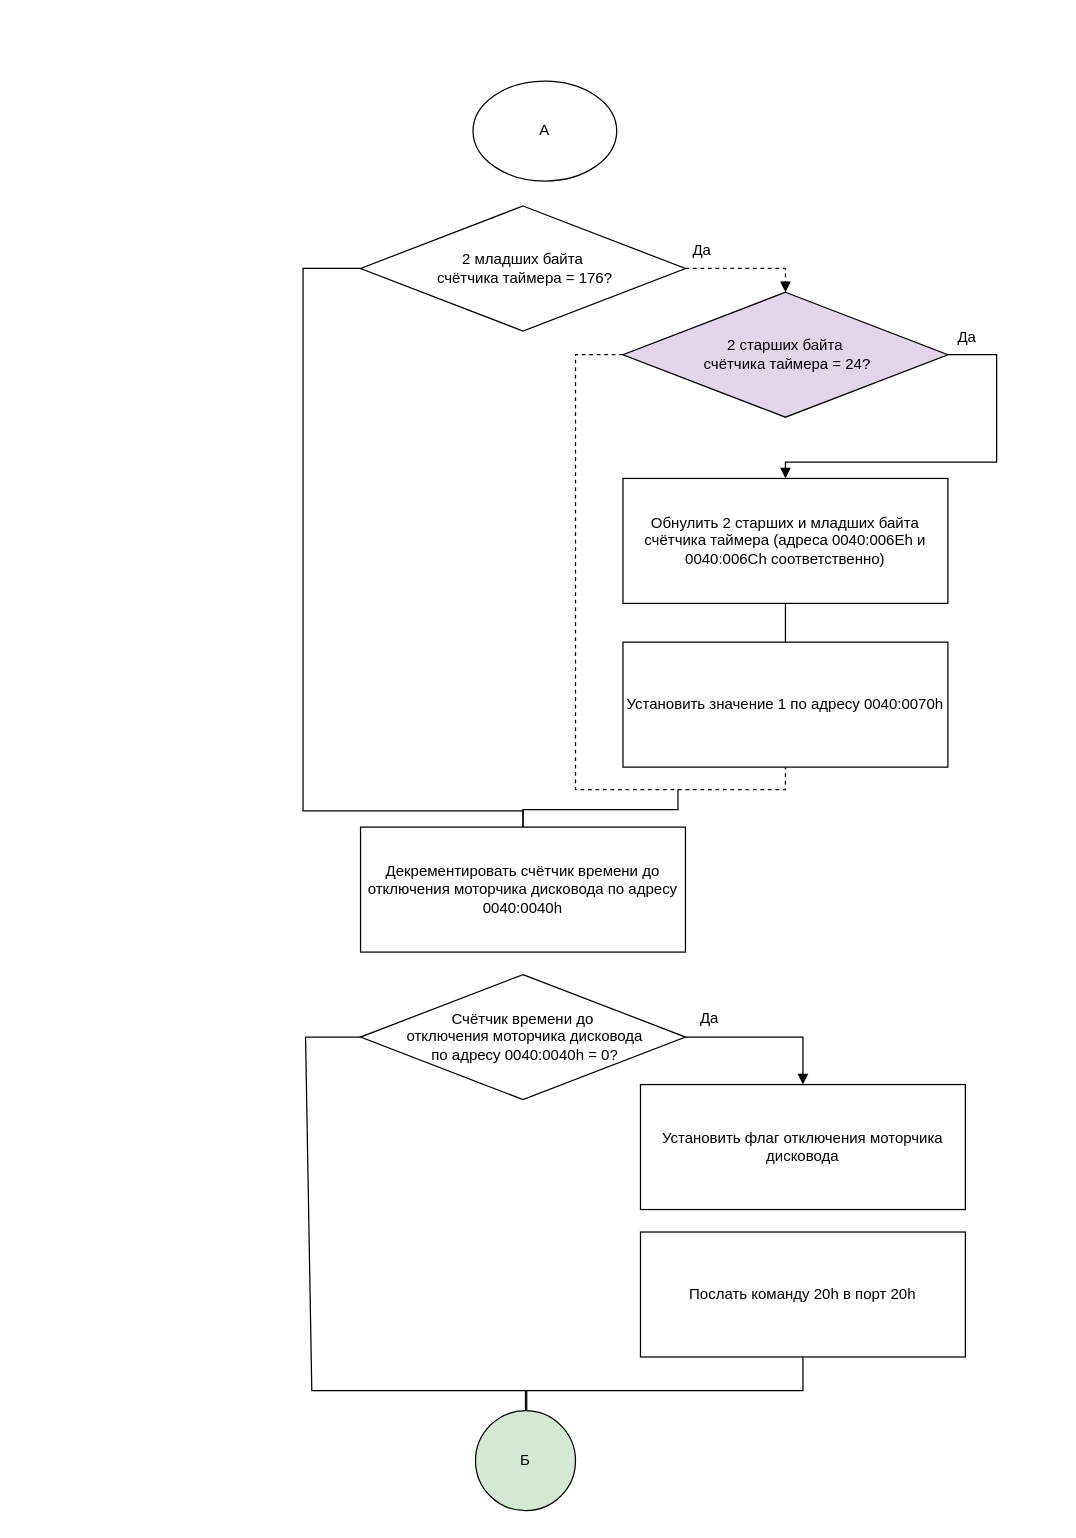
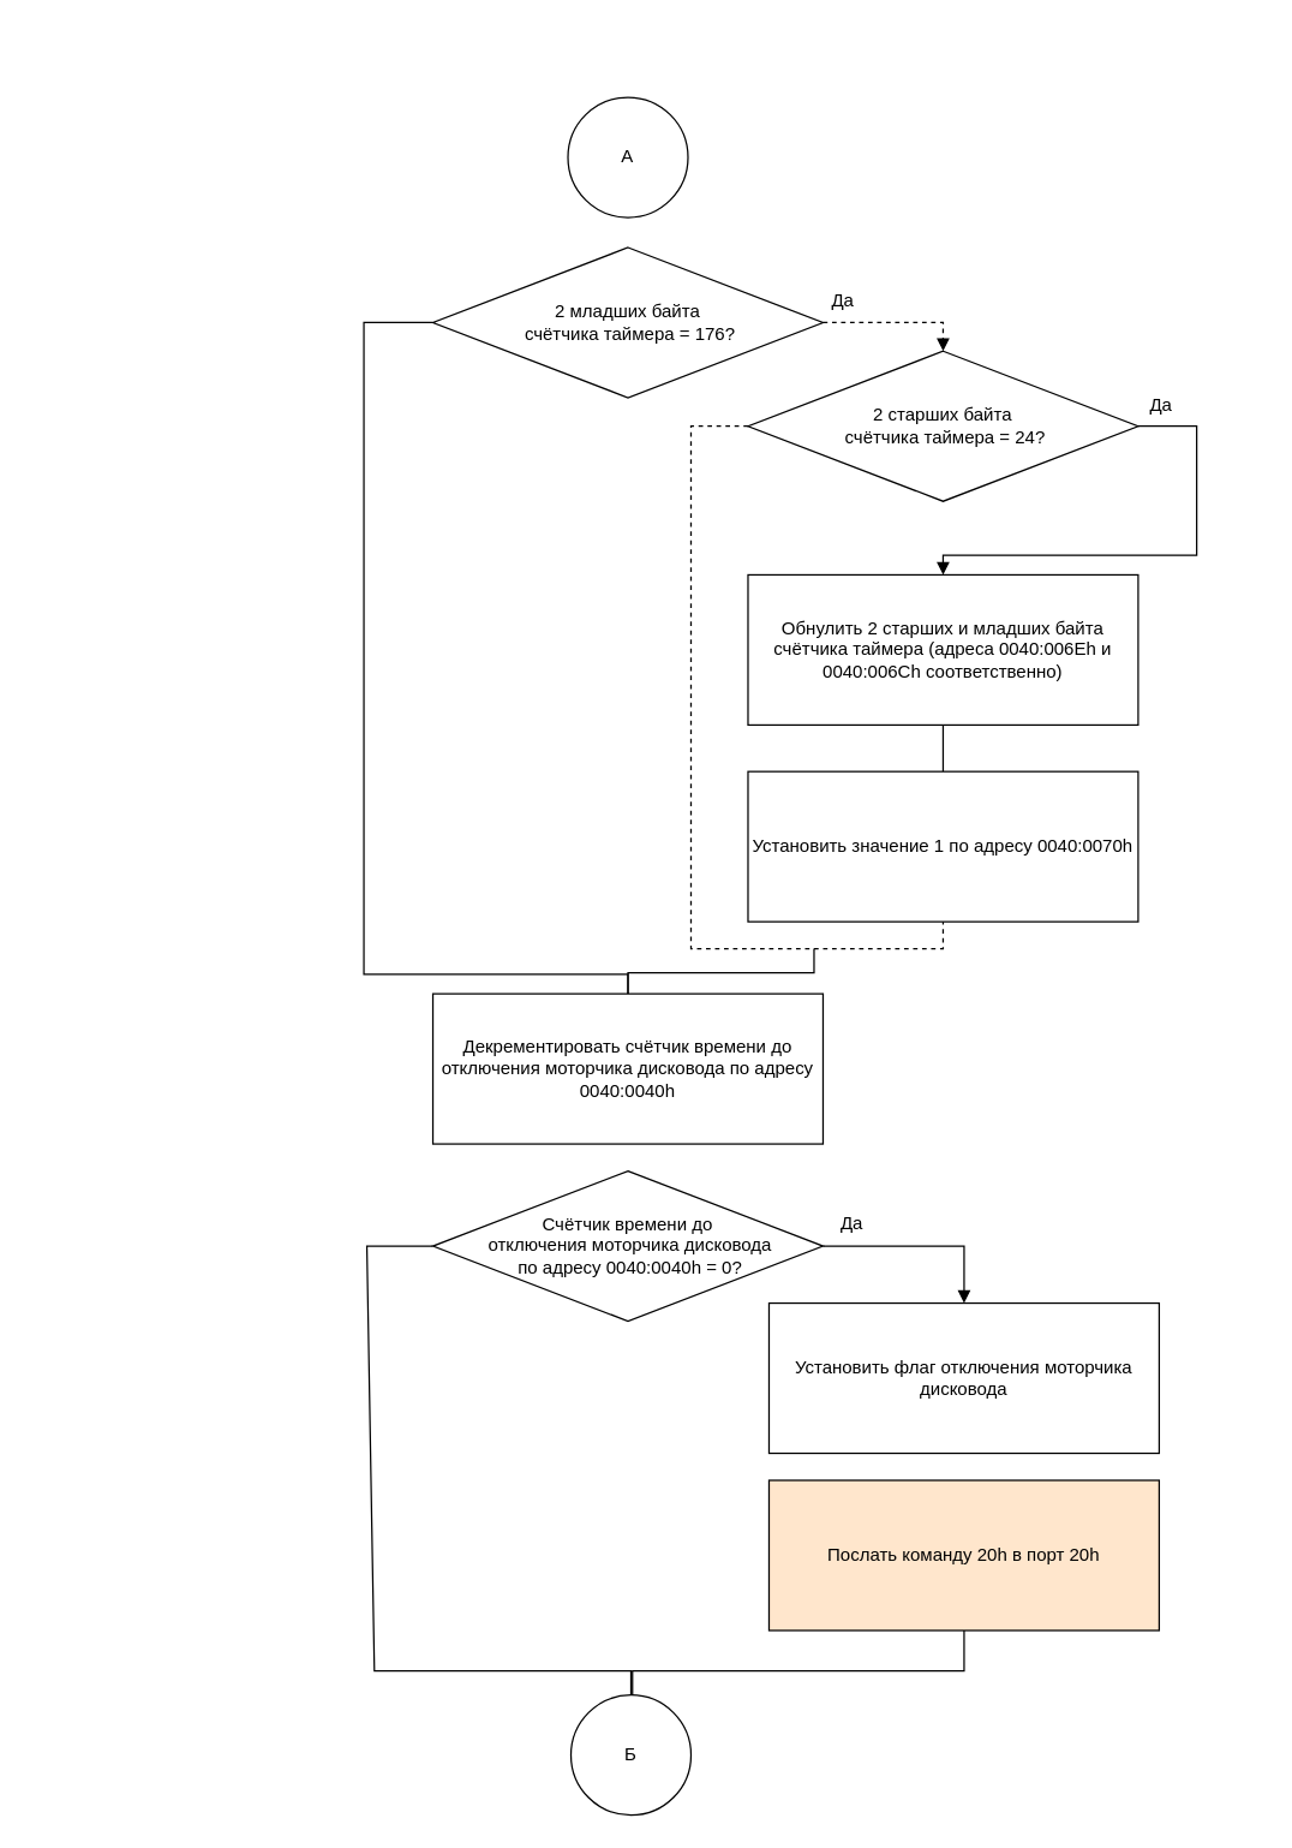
- <mxCell id="3" value="A" style="ellipse;whiteSpace=wrap;html=1;aspect=fixed;" vertex="1" parent="1"><mxGeometry x="378" y="64" width="115" height="80" as="geometry" /></mxCell>
+ <mxCell id="3" value="A" style="ellipse;whiteSpace=wrap;html=1;aspect=fixed;" vertex="1" parent="1"><mxGeometry x="378" y="64" width="80" height="80" as="geometry" /></mxCell>
- <mxCell id="9" value="2 старших байта&lt;br&gt;&amp;nbsp;счётчика таймера = 24?" style="rhombus;whiteSpace=wrap;html=1;rotation=0;fillColor=#e1d5e7;" vertex="1" parent="1"><mxGeometry x="498" y="233" width="260" height="100" as="geometry" /></mxCell>
+ <mxCell id="9" value="2 старших байта&lt;br&gt;&amp;nbsp;счётчика таймера = 24?" style="rhombus;whiteSpace=wrap;html=1;rotation=0;" vertex="1" parent="1"><mxGeometry x="498" y="233" width="260" height="100" as="geometry" /></mxCell>
- <mxCell id="20" value="Послать команду 20h в порт 20h" style="rounded=0;whiteSpace=wrap;html=1;rotation=0;" vertex="1" parent="1"><mxGeometry x="512" y="985" width="260" height="100" as="geometry" /></mxCell>
+ <mxCell id="20" value="Послать команду 20h в порт 20h" style="rounded=0;whiteSpace=wrap;html=1;rotation=0;fillColor=#ffe6cc;" vertex="1" parent="1"><mxGeometry x="512" y="985" width="260" height="100" as="geometry" /></mxCell>
- <mxCell id="21" value="Б" style="ellipse;whiteSpace=wrap;html=1;aspect=fixed;fillColor=#d5e8d4;" vertex="1" parent="1"><mxGeometry x="380" y="1128" width="80" height="80" as="geometry" /></mxCell>
+ <mxCell id="21" value="Б" style="ellipse;whiteSpace=wrap;html=1;aspect=fixed;" vertex="1" parent="1"><mxGeometry x="380" y="1128" width="80" height="80" as="geometry" /></mxCell>
